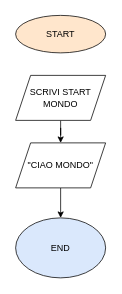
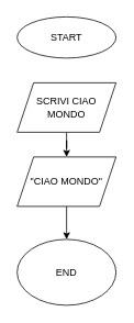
- <mxCell id="2" value="START" style="ellipse;whiteSpace=wrap;html=1;fillColor=#ffe6cc;" vertex="1" parent="1"><mxGeometry x="20" y="20" width="120" height="50" as="geometry" /></mxCell>
+ <mxCell id="2" value="START" style="ellipse;whiteSpace=wrap;html=1;" vertex="1" parent="1"><mxGeometry x="20" y="20" width="120" height="50" as="geometry" /></mxCell>
- <mxCell id="4" value="SCRIVI START MONDO" style="shape=parallelogram;perimeter=parallelogramPerimeter;whiteSpace=wrap;html=1;fixedSize=1;" vertex="1" parent="1"><mxGeometry x="20" y="100" width="120" height="60" as="geometry" /></mxCell>
+ <mxCell id="4" value="SCRIVI CIAO MONDO" style="shape=parallelogram;perimeter=parallelogramPerimeter;whiteSpace=wrap;html=1;fixedSize=1;" vertex="1" parent="1"><mxGeometry x="20" y="100" width="120" height="60" as="geometry" /></mxCell>
- <mxCell id="7" value="END" style="ellipse;whiteSpace=wrap;html=1;fillColor=#dae8fc;" vertex="1" parent="1"><mxGeometry x="20" y="290" width="120" height="80" as="geometry" /></mxCell>
+ <mxCell id="7" value="END" style="ellipse;whiteSpace=wrap;html=1;" vertex="1" parent="1"><mxGeometry x="20" y="290" width="120" height="80" as="geometry" /></mxCell>
